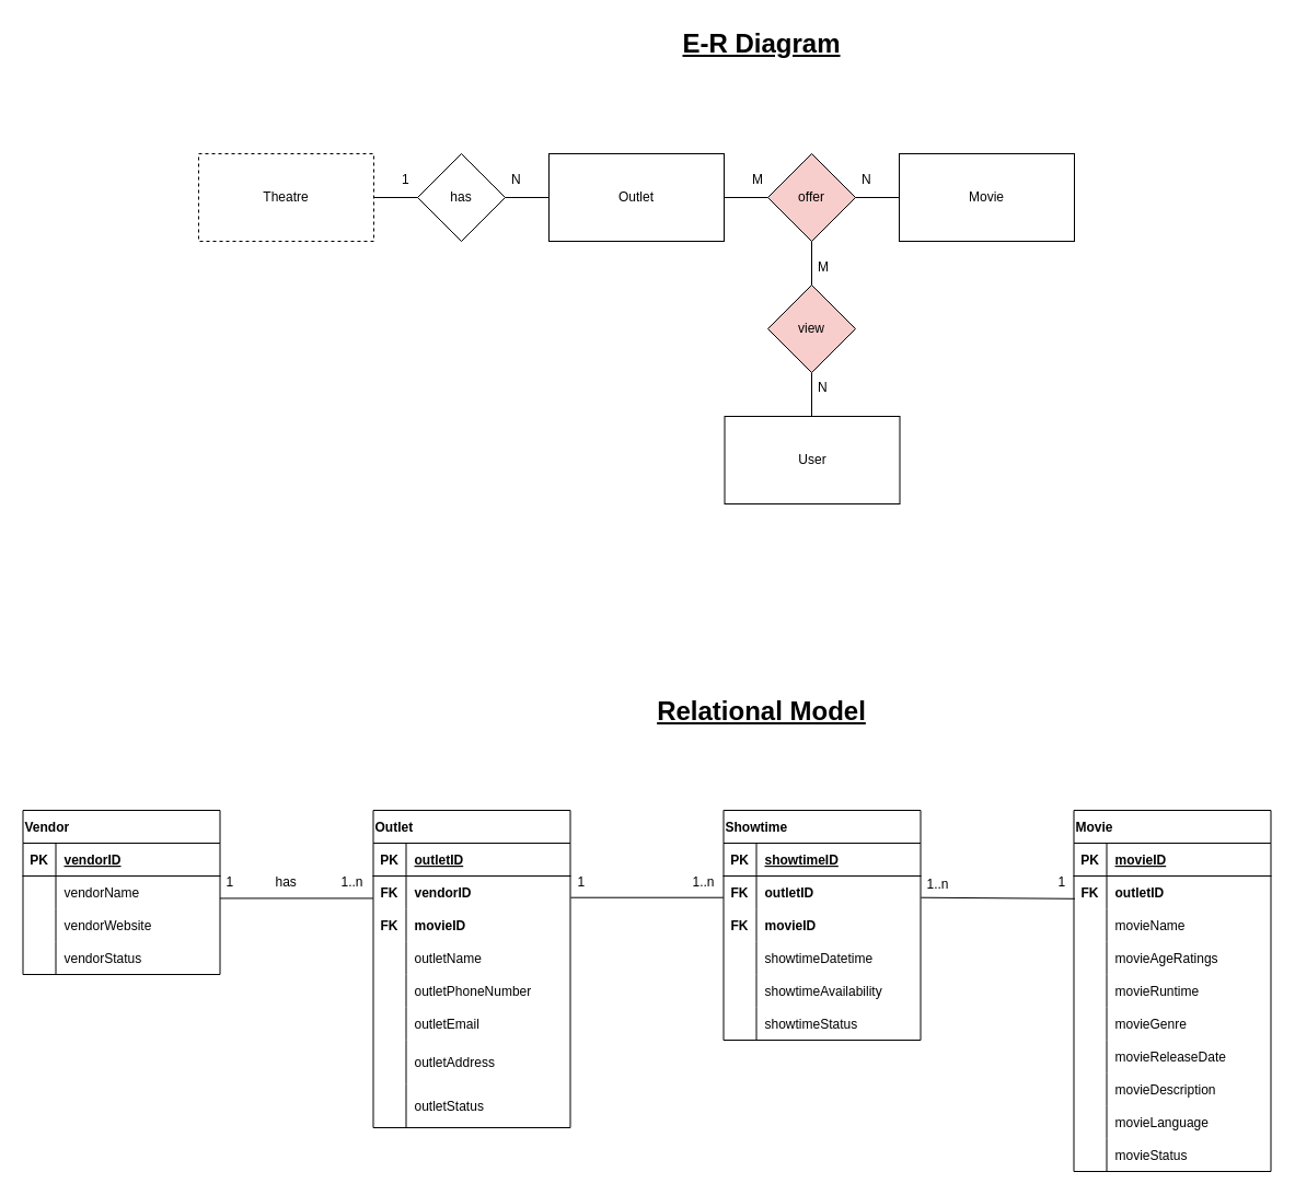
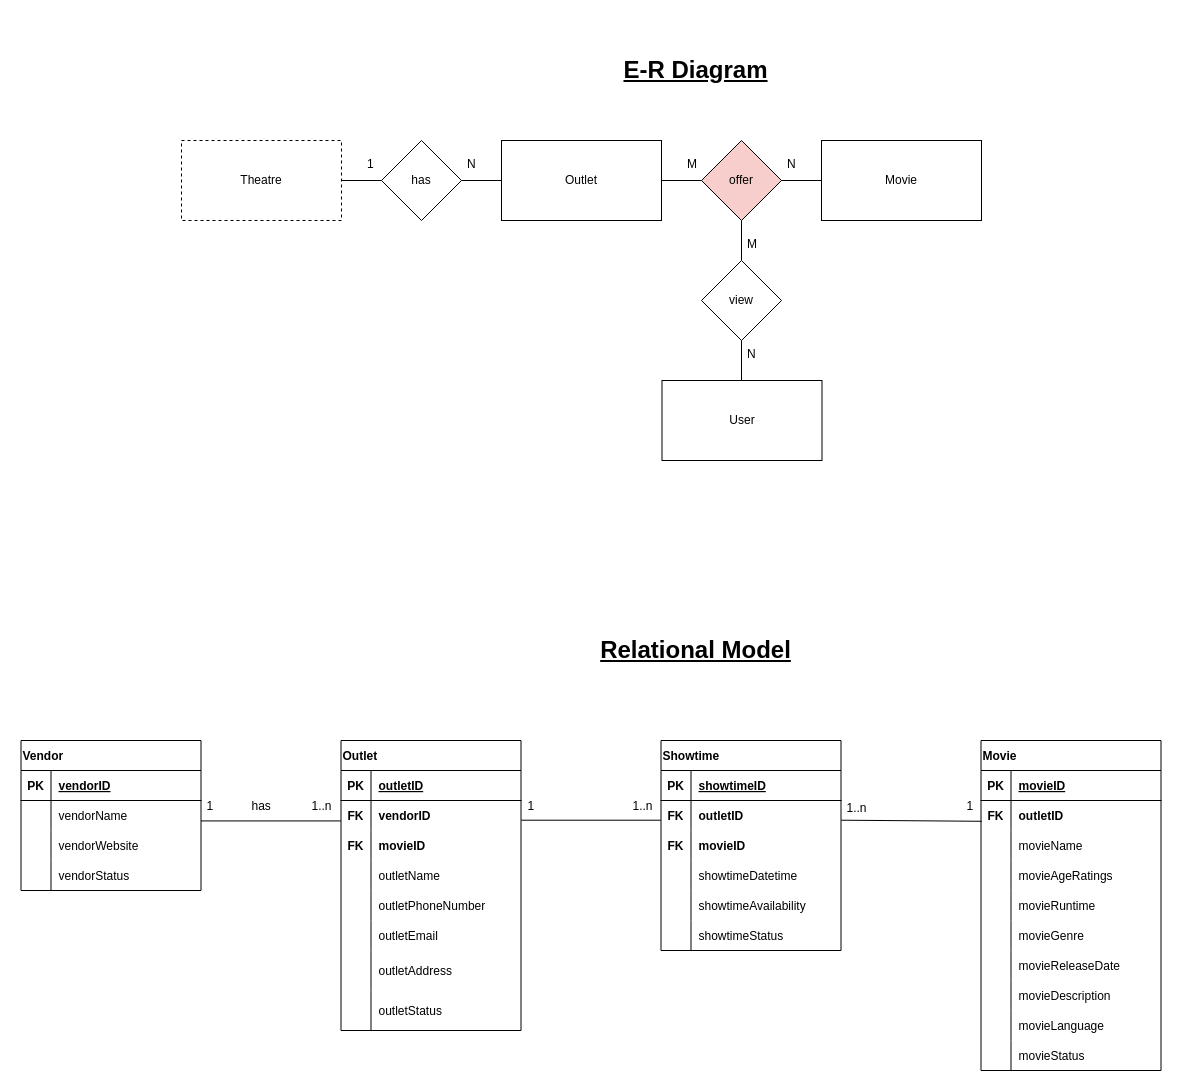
- <mxCell id="120" value="E-R Diagram" style="text;strokeColor=none;fillColor=none;html=1;fontSize=24;fontStyle=5;verticalAlign=middle;align=center;" parent="1" vertex="1"><mxGeometry x="581" y="20" width="227" height="40" as="geometry" /></mxCell>
+ <mxCell id="120" value="E-R Diagram" style="text;strokeColor=none;fillColor=none;html=1;fontSize=24;fontStyle=5;verticalAlign=middle;align=center;" parent="1" vertex="1"><mxGeometry x="581" y="50" width="227" height="40" as="geometry" /></mxCell>
- <mxCell id="7" value="view" style="rhombus;whiteSpace=wrap;html=1;fillColor=#f8cecc;" parent="1" vertex="1"><mxGeometry x="701" y="260" width="80" height="80" as="geometry" /></mxCell>
+ <mxCell id="7" value="view" style="rhombus;whiteSpace=wrap;html=1;" parent="1" vertex="1"><mxGeometry x="701" y="260" width="80" height="80" as="geometry" /></mxCell>
